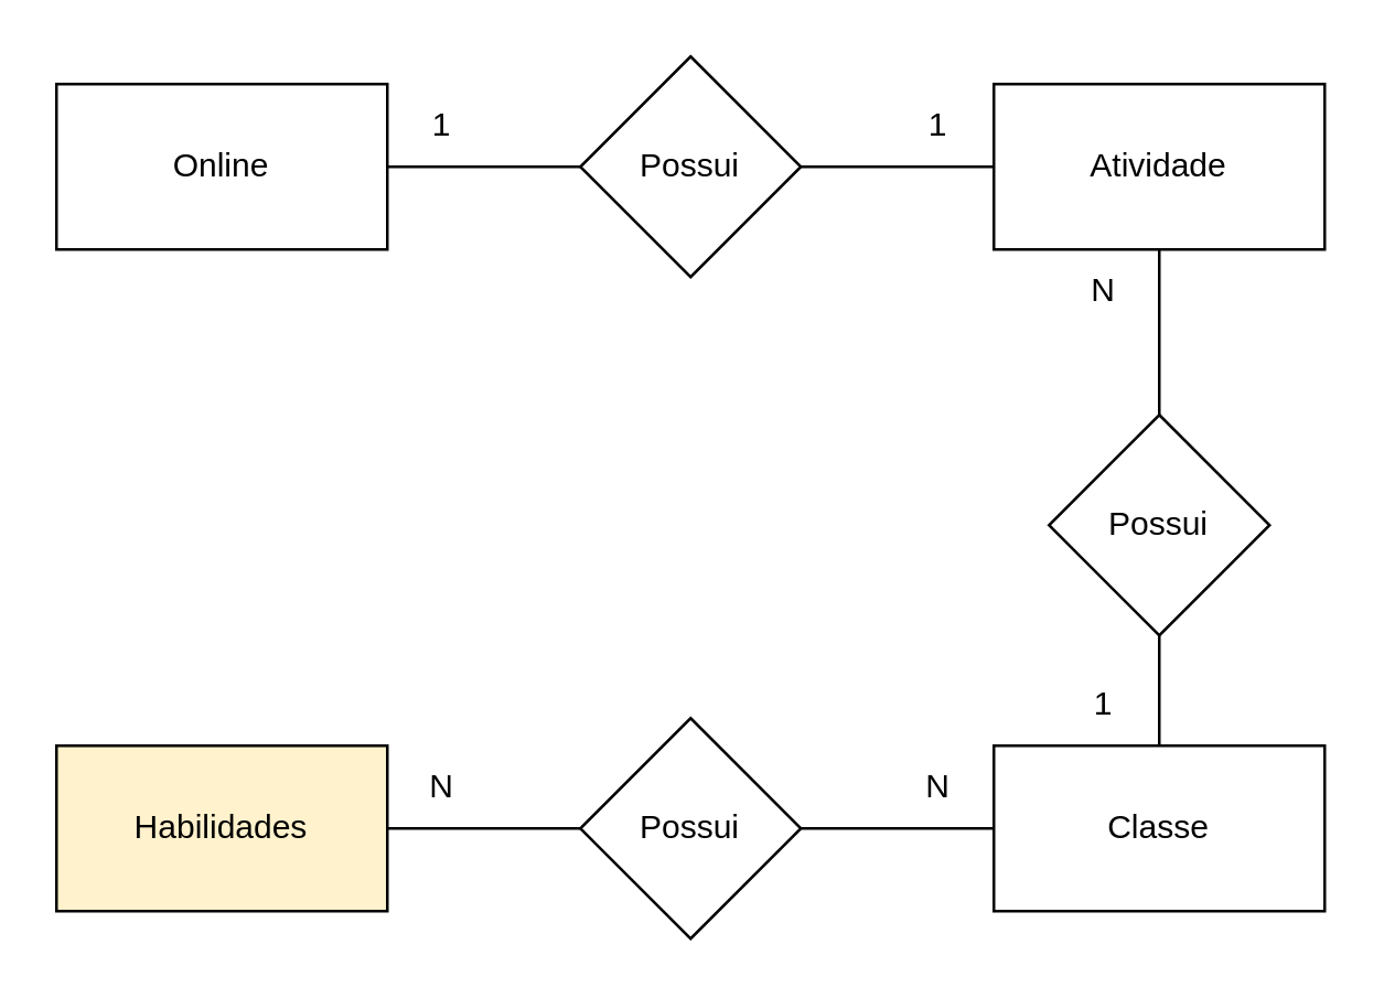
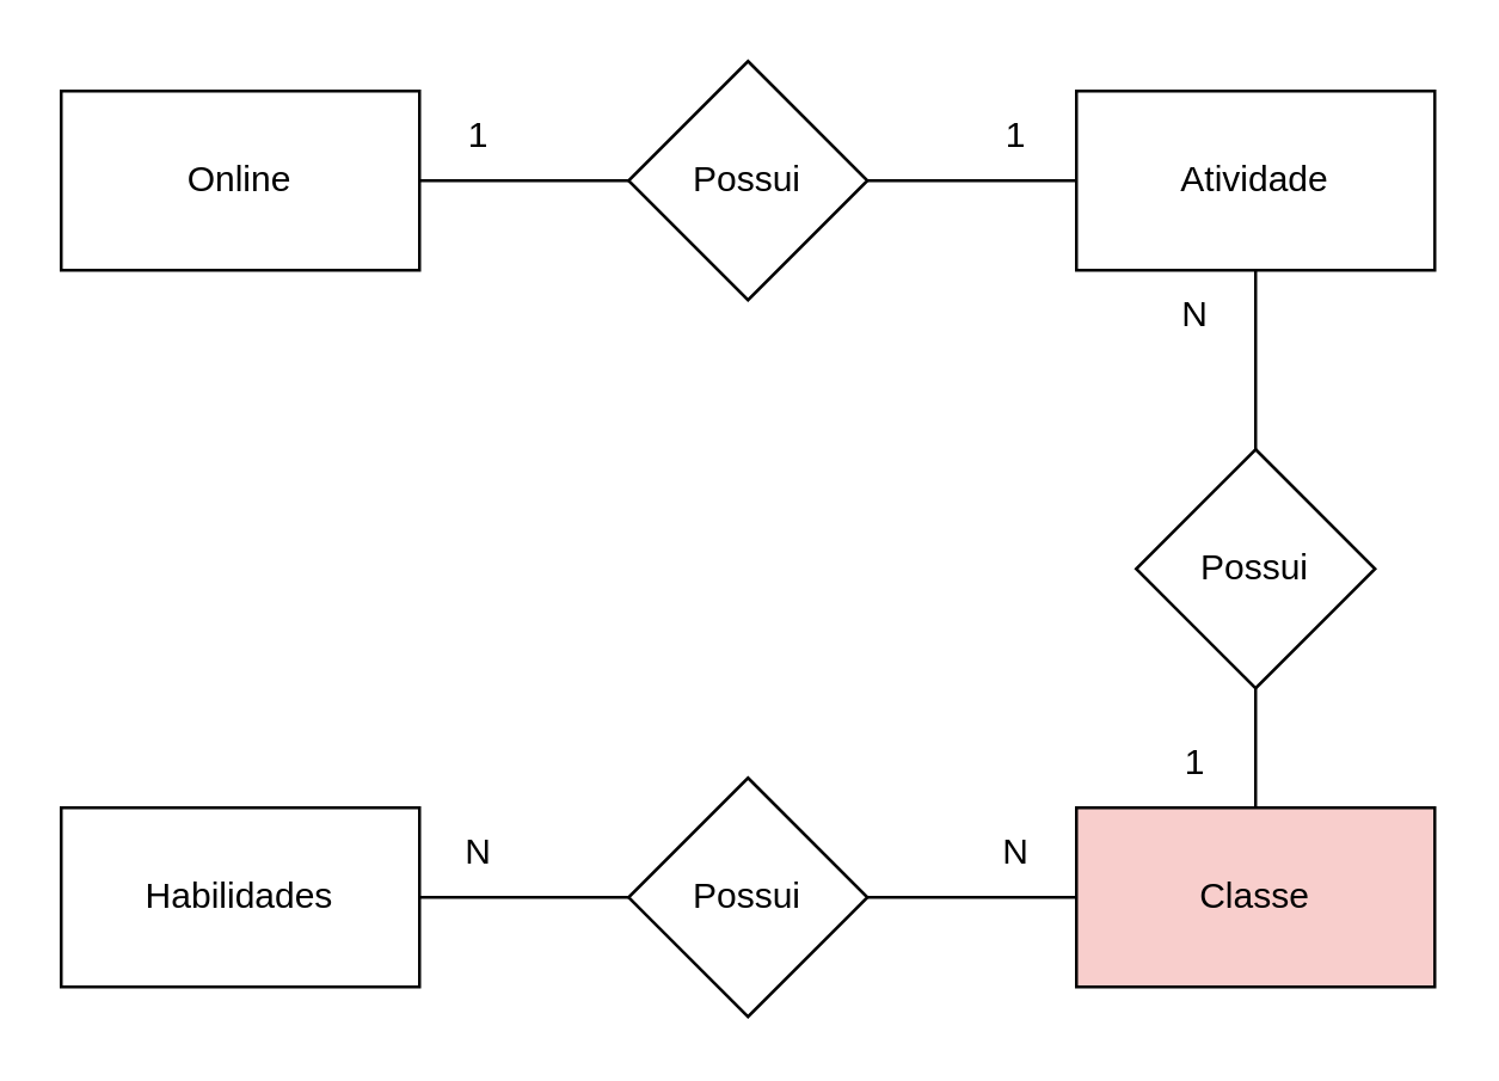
- <mxCell id="8" value="Habilidades" style="rounded=0;whiteSpace=wrap;html=1;fillColor=#fff2cc;" vertex="1" parent="1"><mxGeometry x="20" y="270" width="120" height="60" as="geometry" /></mxCell>
+ <mxCell id="8" value="Habilidades" style="rounded=0;whiteSpace=wrap;html=1;" vertex="1" parent="1"><mxGeometry x="20" y="270" width="120" height="60" as="geometry" /></mxCell>
- <mxCell id="7" value="Classe" style="rounded=0;whiteSpace=wrap;html=1;" vertex="1" parent="1"><mxGeometry x="360" y="270" width="120" height="60" as="geometry" /></mxCell>
+ <mxCell id="7" value="Classe" style="rounded=0;whiteSpace=wrap;html=1;fillColor=#f8cecc;" vertex="1" parent="1"><mxGeometry x="360" y="270" width="120" height="60" as="geometry" /></mxCell>
